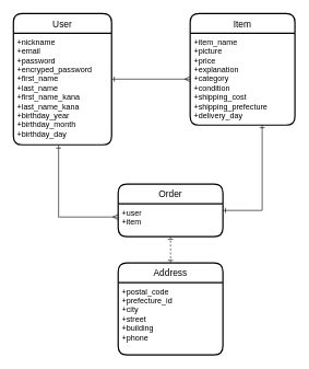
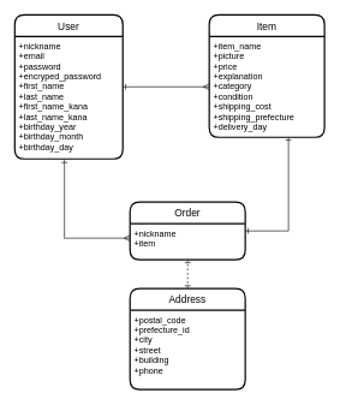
- <mxCell id="8" value="+user&#10;+item&#10;" style="align=left;strokeColor=none;fillColor=none;spacingLeft=4;fontSize=12;verticalAlign=top;resizable=0;rotatable=0;part=1;" parent="7" vertex="1"><mxGeometry y="30" width="160" height="50" as="geometry" /></mxCell>
+ <mxCell id="8" value="+nickname&#10;+item&#10;" style="align=left;strokeColor=none;fillColor=none;spacingLeft=4;fontSize=12;verticalAlign=top;resizable=0;rotatable=0;part=1;" parent="7" vertex="1"><mxGeometry y="30" width="160" height="50" as="geometry" /></mxCell>
